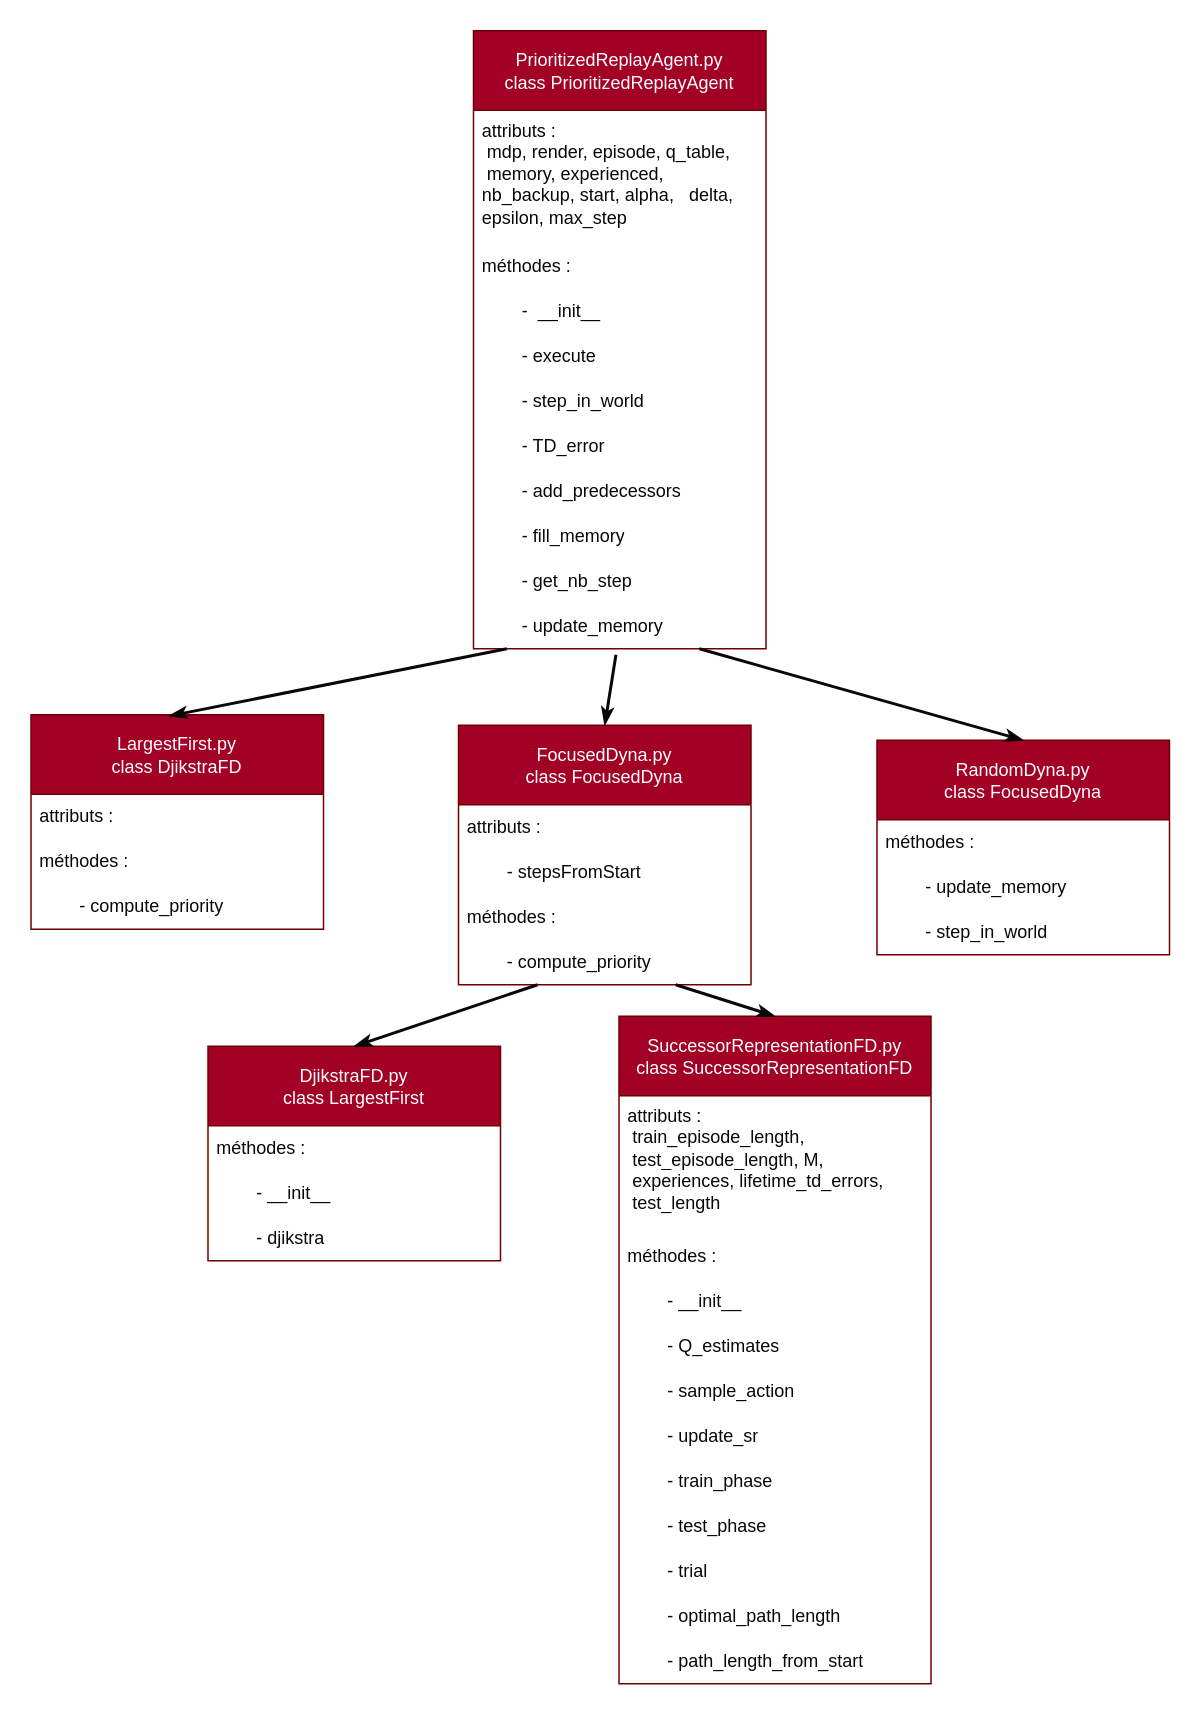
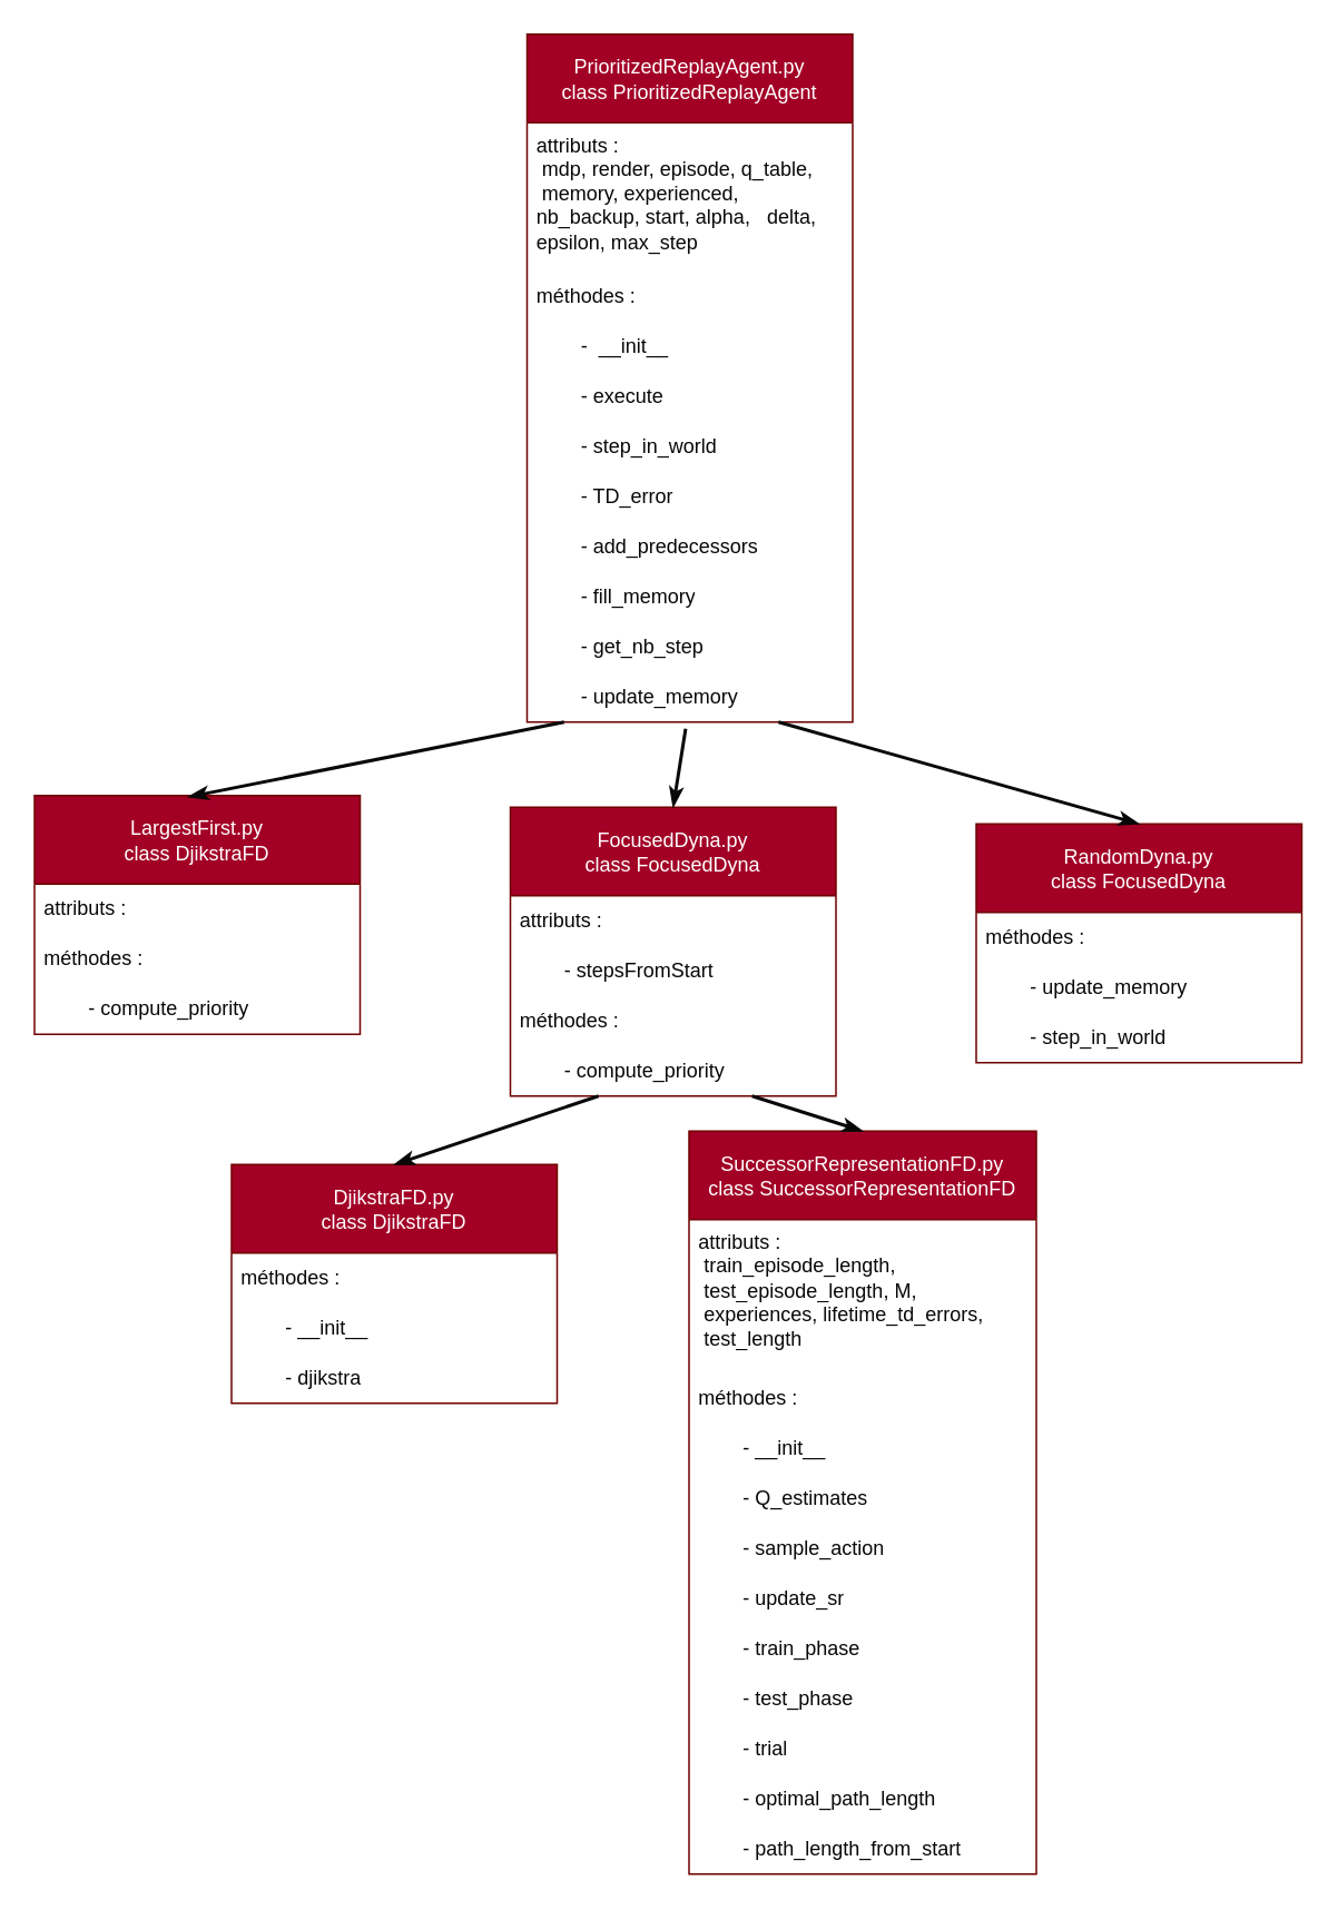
- <mxCell id="24" value="DjikstraFD.py&lt;br&gt;class LargestFirst" style="swimlane;fontStyle=0;childLayout=stackLayout;horizontal=1;startSize=53;horizontalStack=0;resizeParent=1;resizeParentMax=0;resizeLast=0;collapsible=1;marginBottom=0;whiteSpace=wrap;html=1;fillColor=#a20025;fontColor=#ffffff;strokeColor=#6F0000;" parent="1" vertex="1"><mxGeometry x="138" y="697" width="195" height="143" as="geometry" /></mxCell>
+ <mxCell id="24" value="DjikstraFD.py&lt;br&gt;class DjikstraFD" style="swimlane;fontStyle=0;childLayout=stackLayout;horizontal=1;startSize=53;horizontalStack=0;resizeParent=1;resizeParentMax=0;resizeLast=0;collapsible=1;marginBottom=0;whiteSpace=wrap;html=1;fillColor=#a20025;fontColor=#ffffff;strokeColor=#6F0000;" parent="1" vertex="1"><mxGeometry x="138" y="697" width="195" height="143" as="geometry" /></mxCell>
